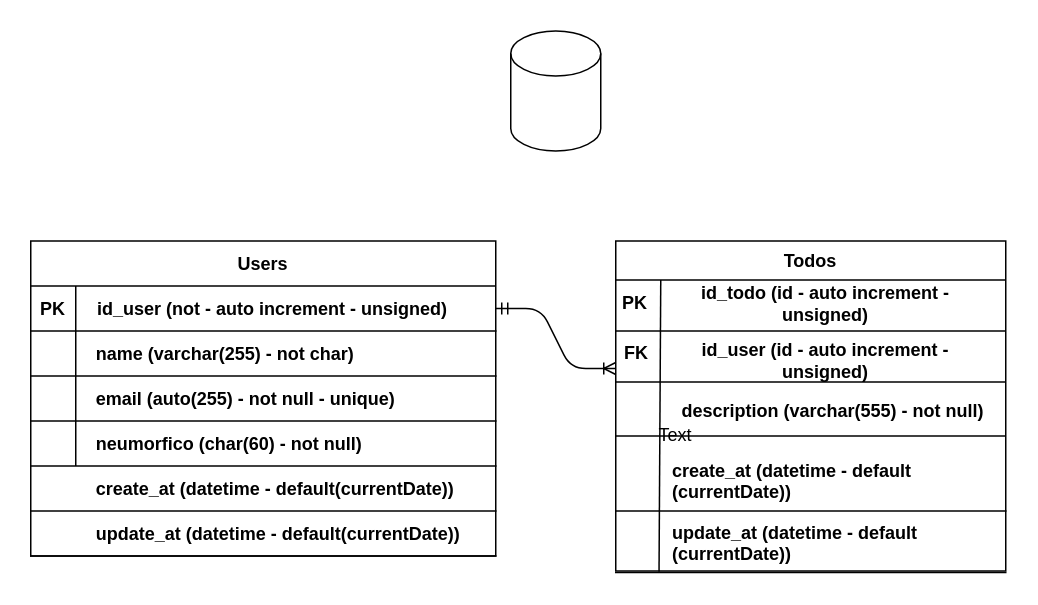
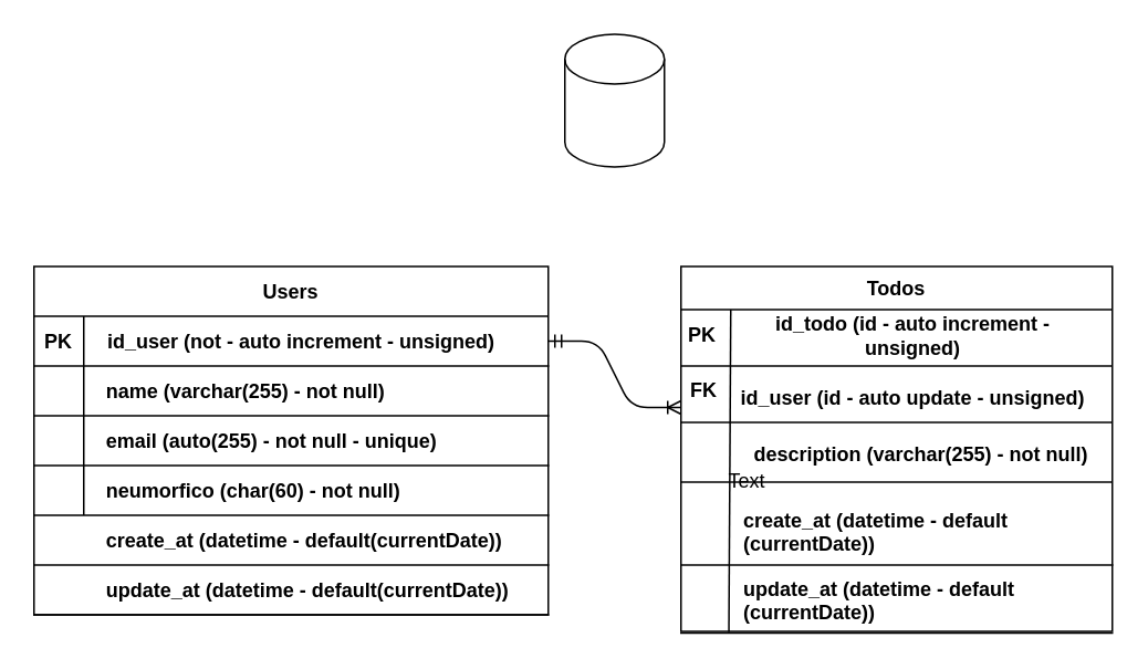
- <mxCell id="21" value="name (varchar(255) - not char)" style="shape=partialRectangle;connectable=0;fillColor=none;top=0;left=0;bottom=0;right=0;align=left;spacingLeft=6;fontStyle=1;overflow=hidden;" vertex="1" parent="19"><mxGeometry x="35.769" width="274.231" height="30" as="geometry" /></mxCell>
+ <mxCell id="21" value="name (varchar(255) - not null)" style="shape=partialRectangle;connectable=0;fillColor=none;top=0;left=0;bottom=0;right=0;align=left;spacingLeft=6;fontStyle=1;overflow=hidden;" vertex="1" parent="19"><mxGeometry x="35.769" width="274.231" height="30" as="geometry" /></mxCell>
- <mxCell id="37" value="&lt;b&gt;id_user (id - auto increment - unsigned)&lt;/b&gt;" style="text;html=1;strokeColor=none;fillColor=none;align=center;verticalAlign=middle;whiteSpace=wrap;rounded=0;" vertex="1" parent="1"><mxGeometry x="440" y="230" width="220" height="20" as="geometry" /></mxCell>
+ <mxCell id="37" value="&lt;b&gt;id_user (id - auto update - unsigned)&lt;/b&gt;" style="text;html=1;strokeColor=none;fillColor=none;align=center;verticalAlign=middle;whiteSpace=wrap;rounded=0;" vertex="1" parent="1"><mxGeometry x="440" y="230" width="220" height="20" as="geometry" /></mxCell>
- <mxCell id="39" value="&lt;b&gt;description (varchar(555) - not null)&lt;/b&gt;" style="text;html=1;strokeColor=none;fillColor=none;align=center;verticalAlign=middle;whiteSpace=wrap;rounded=0;" vertex="1" parent="1"><mxGeometry x="450" y="264" width="210" height="20" as="geometry" /></mxCell>
+ <mxCell id="39" value="&lt;b&gt;description (varchar(255) - not null)&lt;/b&gt;" style="text;html=1;strokeColor=none;fillColor=none;align=center;verticalAlign=middle;whiteSpace=wrap;rounded=0;" vertex="1" parent="1"><mxGeometry x="450" y="264" width="210" height="20" as="geometry" /></mxCell>
